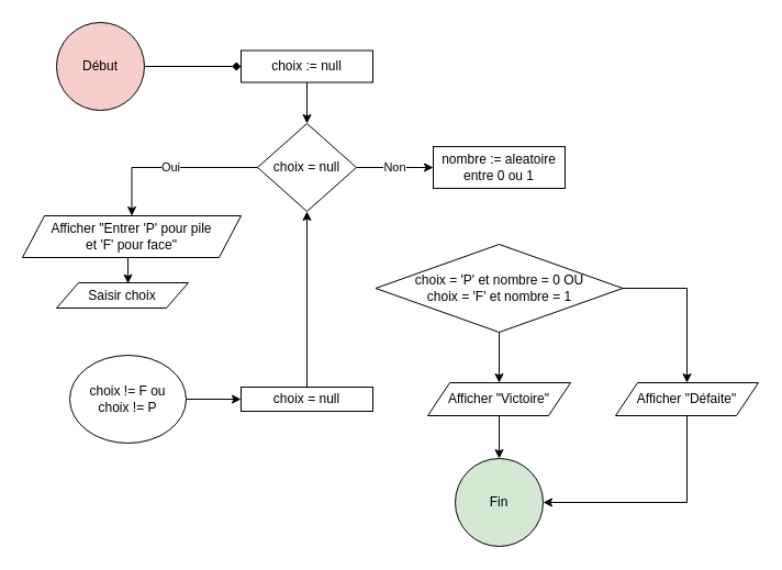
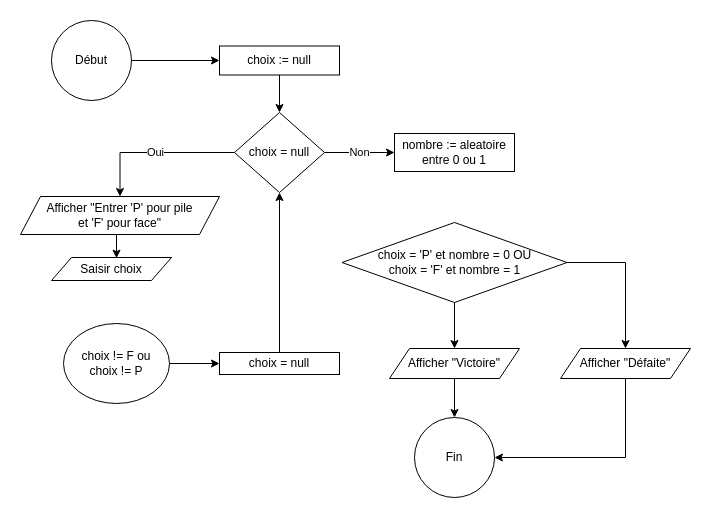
- <mxCell id="3" value="Début" style="ellipse;whiteSpace=wrap;html=1;aspect=fixed;fillColor=#f8cecc;" vertex="1" parent="1"><mxGeometry x="51" y="20" width="80" height="80" as="geometry" /></mxCell>
+ <mxCell id="3" value="Début" style="ellipse;whiteSpace=wrap;html=1;aspect=fixed;" vertex="1" parent="1"><mxGeometry x="51" y="20" width="80" height="80" as="geometry" /></mxCell>
- <mxCell id="2" style="edgeStyle=orthogonalEdgeStyle;rounded=0;orthogonalLoop=1;jettySize=auto;html=1;exitX=1;exitY=0.5;exitDx=0;exitDy=0;entryX=0;entryY=0.5;entryDx=0;entryDy=0;endArrow=diamond;" edge="1" parent="1" source="3" target="6"><mxGeometry relative="1" as="geometry" /></mxCell>
+ <mxCell id="2" style="edgeStyle=orthogonalEdgeStyle;rounded=0;orthogonalLoop=1;jettySize=auto;html=1;exitX=1;exitY=0.5;exitDx=0;exitDy=0;entryX=0;entryY=0.5;entryDx=0;entryDy=0;" edge="1" parent="1" source="3" target="6"><mxGeometry relative="1" as="geometry" /></mxCell>
- <mxCell id="4" value="Fin" style="ellipse;whiteSpace=wrap;html=1;aspect=fixed;fillColor=#d5e8d4;" vertex="1" parent="1"><mxGeometry x="414" y="417" width="80" height="80" as="geometry" /></mxCell>
+ <mxCell id="4" value="Fin" style="ellipse;whiteSpace=wrap;html=1;aspect=fixed;" vertex="1" parent="1"><mxGeometry x="414" y="417" width="80" height="80" as="geometry" /></mxCell>
